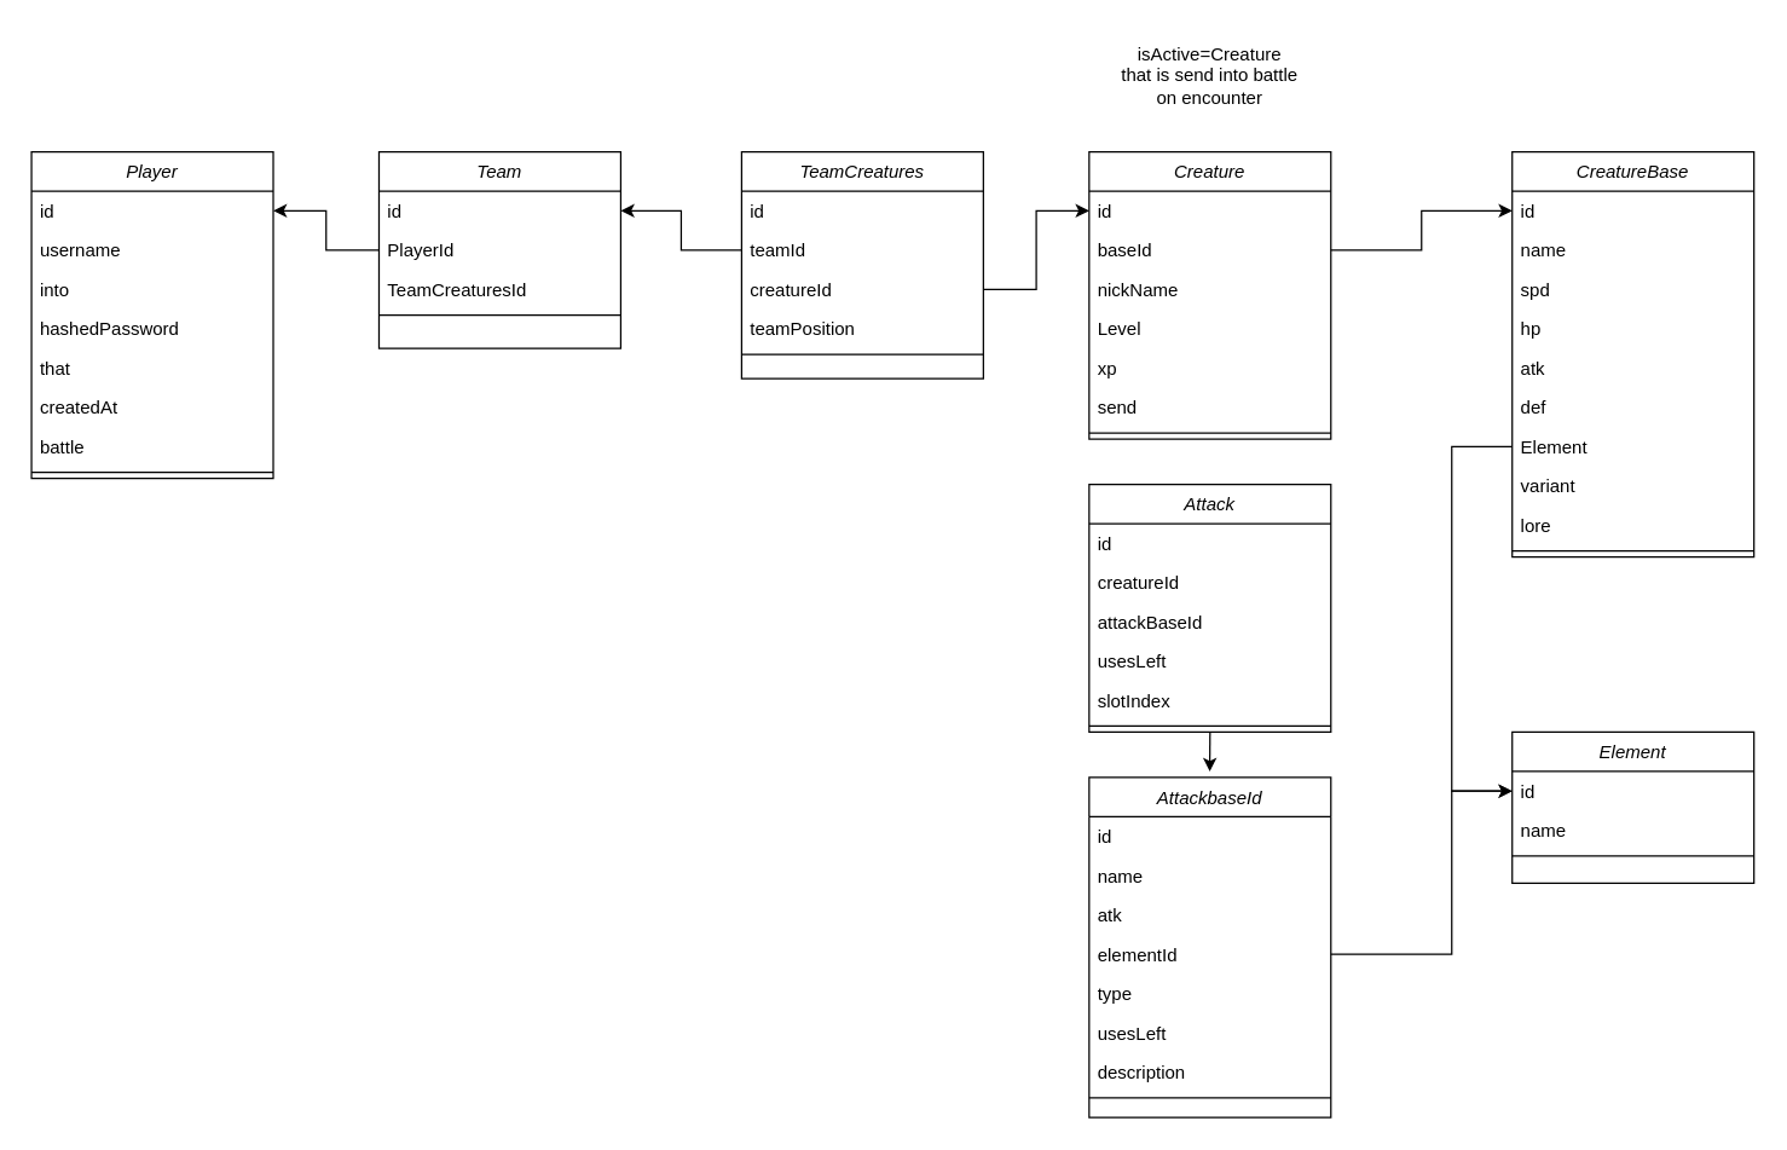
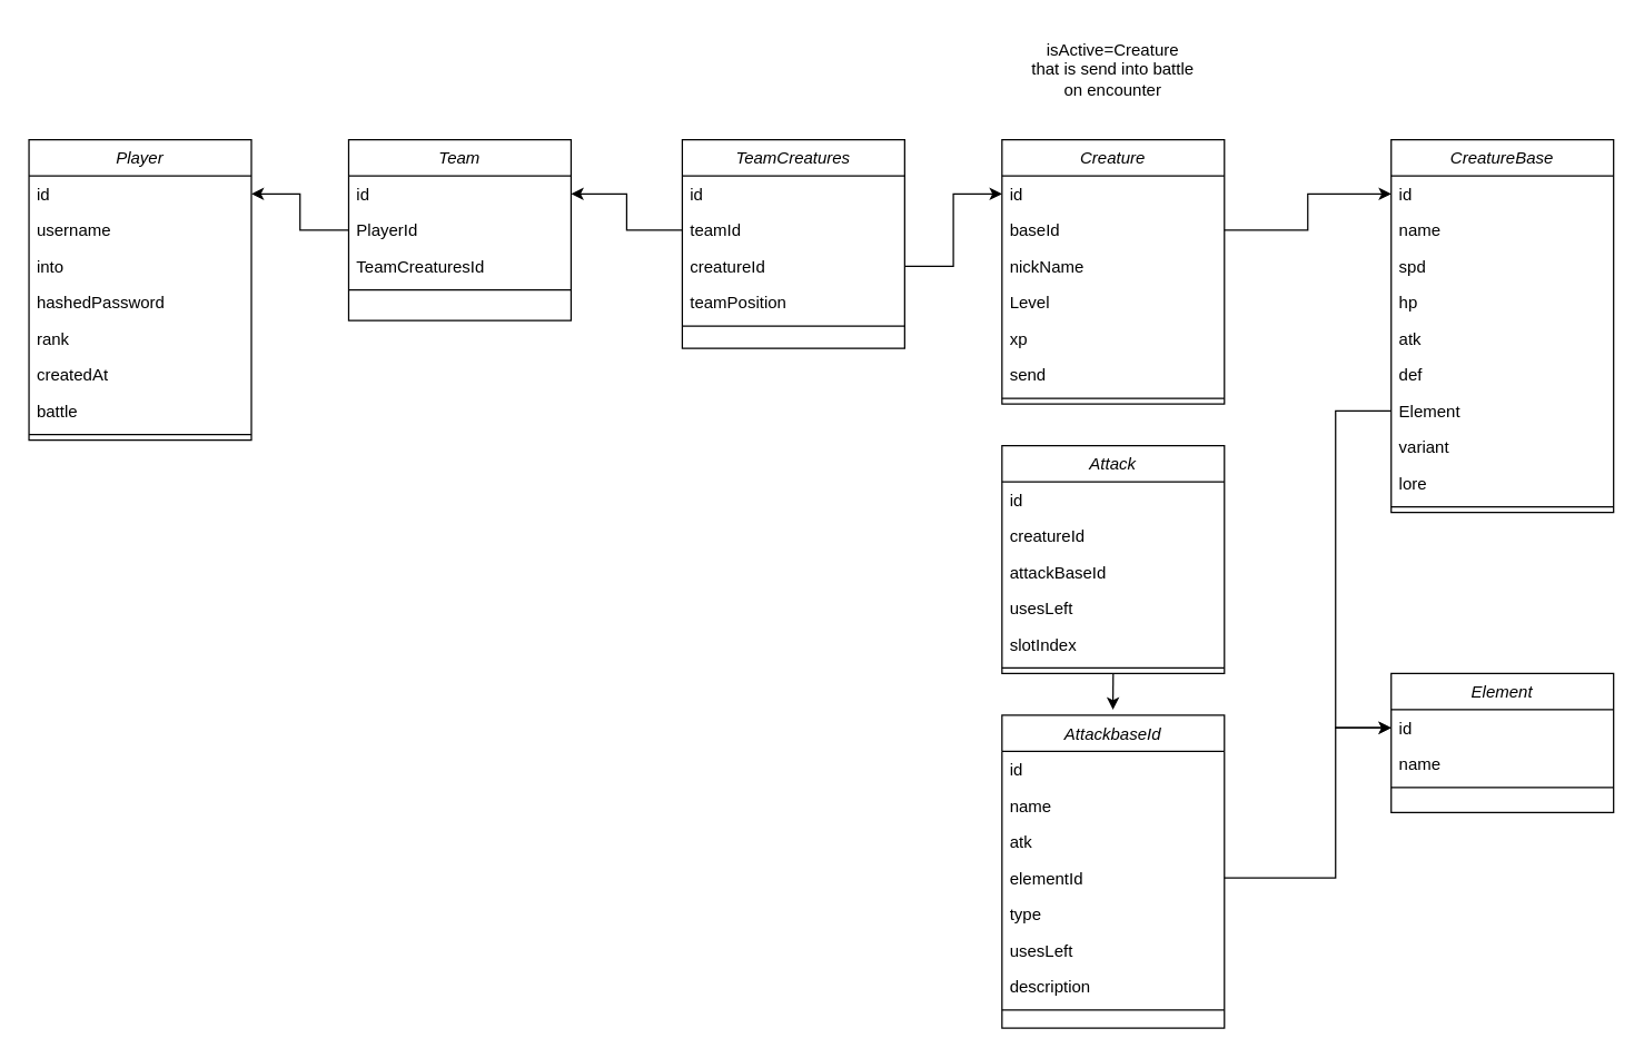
- <mxCell id="7" value="that" style="text;align=left;verticalAlign=top;spacingLeft=4;spacingRight=4;overflow=hidden;rotatable=0;points=[[0,0.5],[1,0.5]];portConstraint=eastwest;rounded=0;shadow=0;html=0;" vertex="1" parent="2"><mxGeometry y="130" width="160" height="26" as="geometry" /></mxCell>
+ <mxCell id="7" value="rank" style="text;align=left;verticalAlign=top;spacingLeft=4;spacingRight=4;overflow=hidden;rotatable=0;points=[[0,0.5],[1,0.5]];portConstraint=eastwest;rounded=0;shadow=0;html=0;" vertex="1" parent="2"><mxGeometry y="130" width="160" height="26" as="geometry" /></mxCell>
